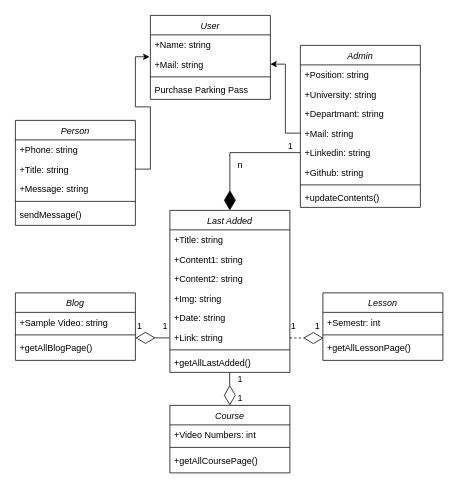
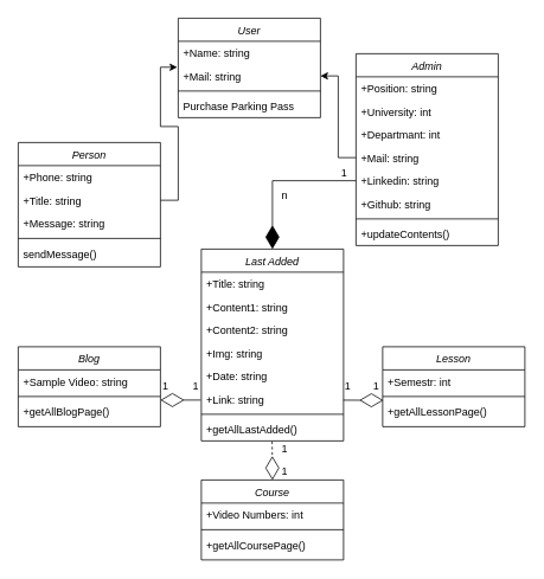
- <mxCell id="30" value="+University: string" style="text;align=left;verticalAlign=top;spacingLeft=4;spacingRight=4;overflow=hidden;rotatable=0;points=[[0,0.5],[1,0.5]];portConstraint=eastwest;" parent="28" vertex="1"><mxGeometry y="52" width="160" height="26" as="geometry" /></mxCell>
+ <mxCell id="30" value="+University: int" style="text;align=left;verticalAlign=top;spacingLeft=4;spacingRight=4;overflow=hidden;rotatable=0;points=[[0,0.5],[1,0.5]];portConstraint=eastwest;" parent="28" vertex="1"><mxGeometry y="52" width="160" height="26" as="geometry" /></mxCell>
- <mxCell id="31" value="+Departmant: string" style="text;align=left;verticalAlign=top;spacingLeft=4;spacingRight=4;overflow=hidden;rotatable=0;points=[[0,0.5],[1,0.5]];portConstraint=eastwest;" parent="28" vertex="1"><mxGeometry y="78" width="160" height="26" as="geometry" /></mxCell>
+ <mxCell id="31" value="+Departmant: int" style="text;align=left;verticalAlign=top;spacingLeft=4;spacingRight=4;overflow=hidden;rotatable=0;points=[[0,0.5],[1,0.5]];portConstraint=eastwest;" parent="28" vertex="1"><mxGeometry y="78" width="160" height="26" as="geometry" /></mxCell>
- <mxCell id="47" value="" style="endArrow=diamondThin;endFill=0;endSize=24;html=1;rounded=0;entryX=0.005;entryY=0.012;entryDx=0;entryDy=0;exitX=0.999;exitY=0.542;exitDx=0;exitDy=0;entryPerimeter=0;exitPerimeter=0;dashed=1;" parent="1" source="8" target="14" edge="1"><mxGeometry width="160" relative="1" as="geometry"><mxPoint x="410" y="480" as="sourcePoint" /><mxPoint x="410" y="523" as="targetPoint" /></mxGeometry></mxCell>
+ <mxCell id="47" value="" style="endArrow=diamondThin;endFill=0;endSize=24;html=1;rounded=0;entryX=0.005;entryY=0.012;entryDx=0;entryDy=0;exitX=0.999;exitY=0.542;exitDx=0;exitDy=0;entryPerimeter=0;exitPerimeter=0;" parent="1" source="8" target="14" edge="1"><mxGeometry width="160" relative="1" as="geometry"><mxPoint x="410" y="480" as="sourcePoint" /><mxPoint x="410" y="523" as="targetPoint" /></mxGeometry></mxCell>
- <mxCell id="46" value="" style="endArrow=diamondThin;endFill=0;endSize=24;html=1;rounded=0;entryX=0.5;entryY=0;entryDx=0;entryDy=0;exitX=0.498;exitY=1.026;exitDx=0;exitDy=0;exitPerimeter=0;" parent="1" source="10" target="20" edge="1"><mxGeometry width="160" relative="1" as="geometry"><mxPoint x="310" y="500" as="sourcePoint" /><mxPoint x="400" y="554.65" as="targetPoint" /></mxGeometry></mxCell>
+ <mxCell id="46" value="" style="endArrow=diamondThin;endFill=0;endSize=24;html=1;rounded=0;entryX=0.5;entryY=0;entryDx=0;entryDy=0;exitX=0.498;exitY=1.026;exitDx=0;exitDy=0;exitPerimeter=0;dashed=1;" parent="1" source="10" target="20" edge="1"><mxGeometry width="160" relative="1" as="geometry"><mxPoint x="310" y="500" as="sourcePoint" /><mxPoint x="400" y="554.65" as="targetPoint" /></mxGeometry></mxCell>
